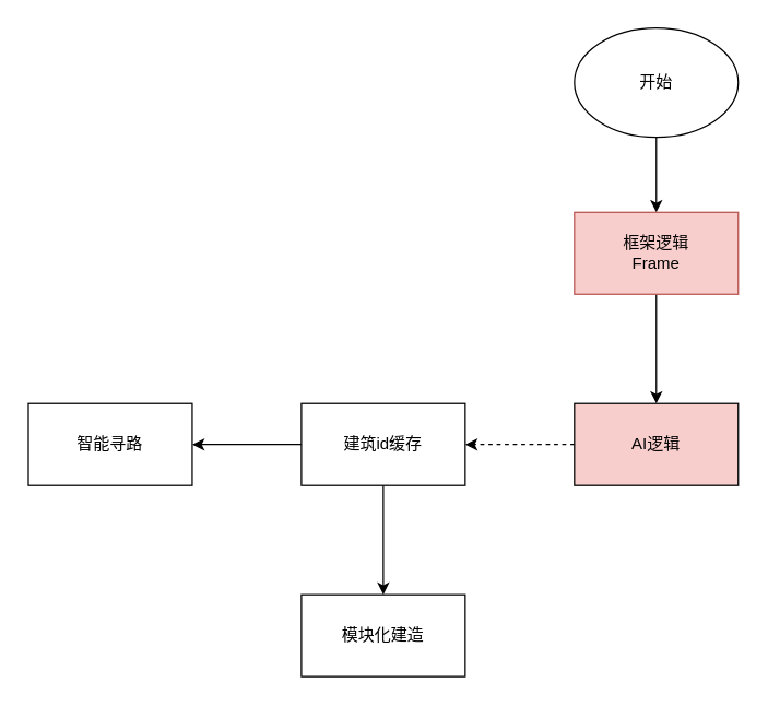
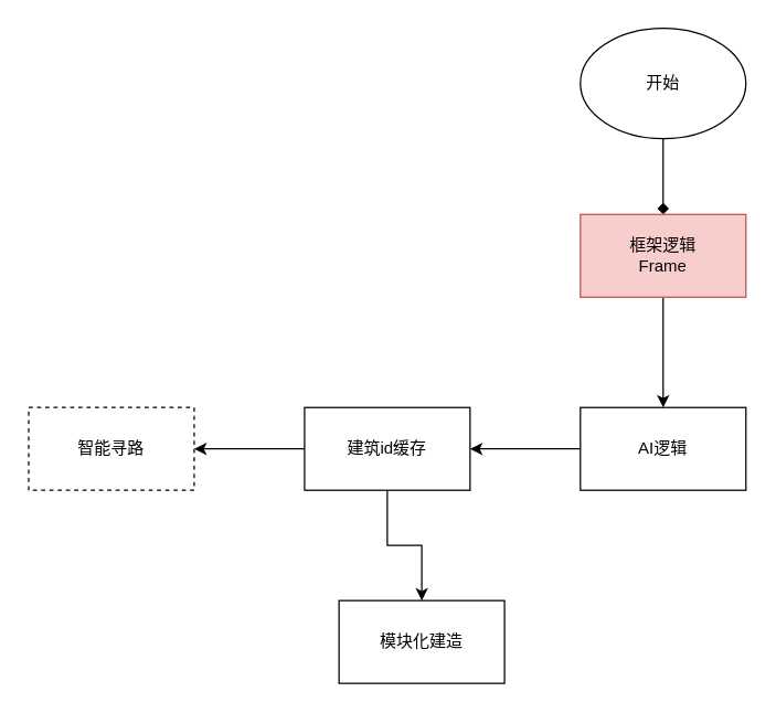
- <mxCell id="2" value="" style="edgeStyle=orthogonalEdgeStyle;rounded=0;orthogonalLoop=1;jettySize=auto;html=1;" parent="1" source="3" target="5" edge="1"><mxGeometry relative="1" as="geometry" /></mxCell>
+ <mxCell id="2" value="" style="edgeStyle=orthogonalEdgeStyle;rounded=0;orthogonalLoop=1;jettySize=auto;html=1;endArrow=diamond;" parent="1" source="3" target="5" edge="1"><mxGeometry relative="1" as="geometry" /></mxCell>
- <mxCell id="11" value="智能寻路" style="whiteSpace=wrap;html=1;" vertex="1" parent="1"><mxGeometry x="20" y="295" width="120" height="60" as="geometry" /></mxCell>
+ <mxCell id="11" value="智能寻路" style="whiteSpace=wrap;html=1;dashed=1;" vertex="1" parent="1"><mxGeometry x="20" y="295" width="120" height="60" as="geometry" /></mxCell>
- <mxCell id="6" value="" style="edgeStyle=orthogonalEdgeStyle;rounded=0;orthogonalLoop=1;jettySize=auto;html=1;dashed=1;" edge="1" parent="1" source="7" target="10"><mxGeometry relative="1" as="geometry" /></mxCell>
+ <mxCell id="6" value="" style="edgeStyle=orthogonalEdgeStyle;rounded=0;orthogonalLoop=1;jettySize=auto;html=1;" edge="1" parent="1" source="7" target="10"><mxGeometry relative="1" as="geometry" /></mxCell>
- <mxCell id="7" value="AI逻辑" style="whiteSpace=wrap;html=1;fillColor=#f8cecc;" parent="1" vertex="1"><mxGeometry x="420" y="295" width="120" height="60" as="geometry" /></mxCell>
+ <mxCell id="7" value="AI逻辑" style="whiteSpace=wrap;html=1;" parent="1" vertex="1"><mxGeometry x="420" y="295" width="120" height="60" as="geometry" /></mxCell>
- <mxCell id="12" value="模块化建造" style="whiteSpace=wrap;html=1;" vertex="1" parent="1"><mxGeometry x="220" y="435" width="120" height="60" as="geometry" /></mxCell>
+ <mxCell id="12" value="模块化建造" style="whiteSpace=wrap;html=1;" vertex="1" parent="1"><mxGeometry x="245" y="435" width="120" height="60" as="geometry" /></mxCell>
